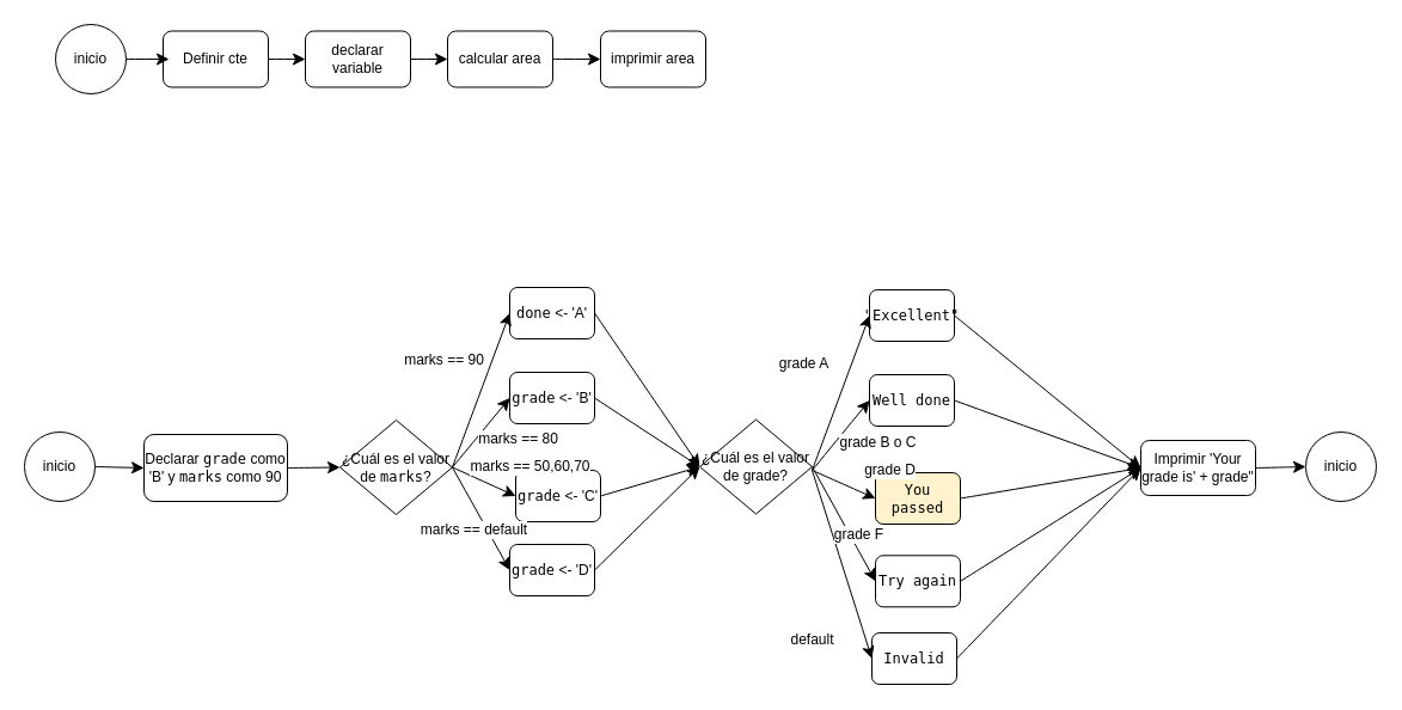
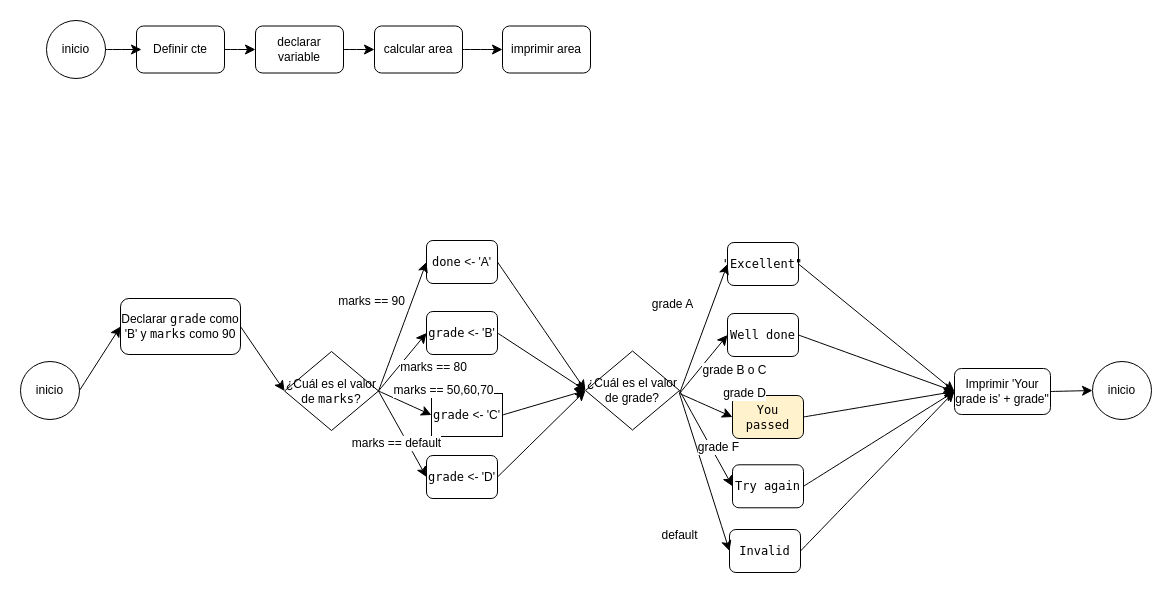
- <mxCell id="12" value="Declarar &lt;code&gt;grade&lt;/code&gt; como 'B' y &lt;code&gt;marks&lt;/code&gt; como 90" style="rounded=1;whiteSpace=wrap;html=1;" vertex="1" parent="1"><mxGeometry x="120" y="363" width="120" height="56" as="geometry" /></mxCell>
+ <mxCell id="12" value="Declarar &lt;code&gt;grade&lt;/code&gt; como 'B' y &lt;code&gt;marks&lt;/code&gt; como 90" style="rounded=1;whiteSpace=wrap;html=1;" vertex="1" parent="1"><mxGeometry x="120" y="298" width="120" height="56" as="geometry" /></mxCell>
- <mxCell id="17" value="&lt;code&gt;grade&lt;/code&gt; &amp;lt;- 'C'" style="rounded=1;whiteSpace=wrap;html=1;" vertex="1" parent="1"><mxGeometry x="431" y="393" width="71" height="43" as="geometry" /></mxCell>
+ <mxCell id="17" value="&lt;code&gt;grade&lt;/code&gt; &amp;lt;- 'C'" style="whiteSpace=wrap;html=1;rounded=0;" vertex="1" parent="1"><mxGeometry x="431" y="393" width="71" height="43" as="geometry" /></mxCell>
